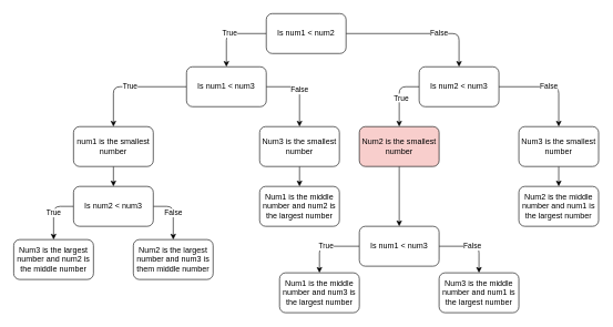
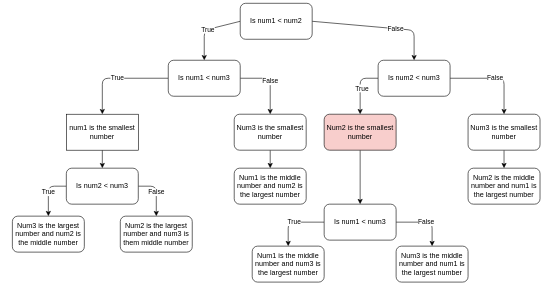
- <mxCell id="5" value="Is num1 &amp;lt; num2" style="rounded=1;whiteSpace=wrap;html=1;" vertex="1" parent="1"><mxGeometry x="400" y="20" width="120" height="60" as="geometry" /></mxCell>
+ <mxCell id="5" value="Is num1 &amp;lt; num2" style="rounded=1;whiteSpace=wrap;html=1;" vertex="1" parent="1"><mxGeometry x="400" y="5" width="120" height="60" as="geometry" /></mxCell>
- <mxCell id="10" value="num1 is the smallest number" style="rounded=1;whiteSpace=wrap;html=1;" vertex="1" parent="1"><mxGeometry x="110" y="190" width="120" height="60" as="geometry" /></mxCell>
+ <mxCell id="10" value="num1 is the smallest number" style="whiteSpace=wrap;html=1;rounded=0;" vertex="1" parent="1"><mxGeometry x="110" y="190" width="120" height="60" as="geometry" /></mxCell>
